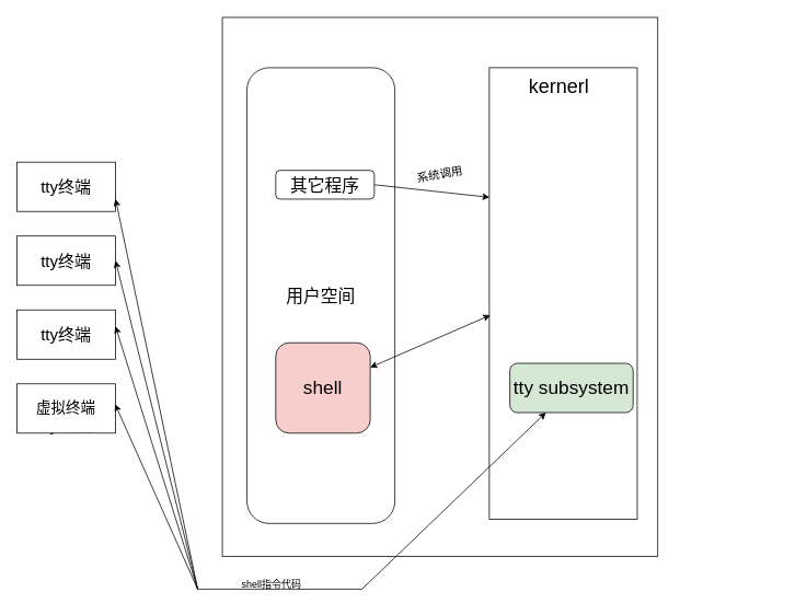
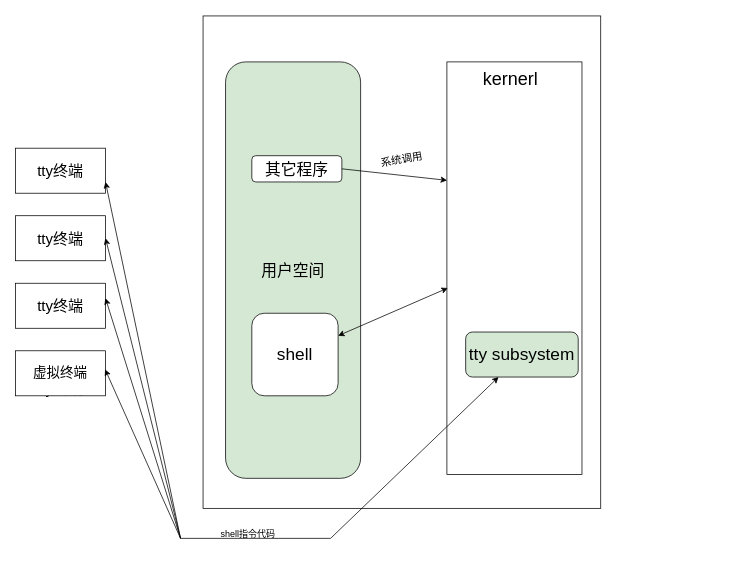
- <mxCell id="5" value="&lt;font&gt;用户空间&lt;/font&gt;" style="rounded=1;whiteSpace=wrap;html=1;fontSize=21;" vertex="1" parent="1"><mxGeometry x="300" y="82" width="180" height="555" as="geometry" /></mxCell>
+ <mxCell id="5" value="&lt;font&gt;用户空间&lt;/font&gt;" style="rounded=1;whiteSpace=wrap;html=1;fontSize=21;fillColor=#d5e8d4;" vertex="1" parent="1"><mxGeometry x="300" y="82" width="180" height="555" as="geometry" /></mxCell>
- <mxCell id="7" value="&lt;font style=&quot;font-size: 23px;&quot;&gt;shell&lt;/font&gt;" style="rounded=1;whiteSpace=wrap;html=1;fillColor=#f8cecc;" vertex="1" parent="1"><mxGeometry x="335" y="417" width="115" height="110" as="geometry" /></mxCell>
+ <mxCell id="7" value="&lt;font style=&quot;font-size: 23px;&quot;&gt;shell&lt;/font&gt;" style="rounded=1;whiteSpace=wrap;html=1;" vertex="1" parent="1"><mxGeometry x="335" y="417" width="115" height="110" as="geometry" /></mxCell>
